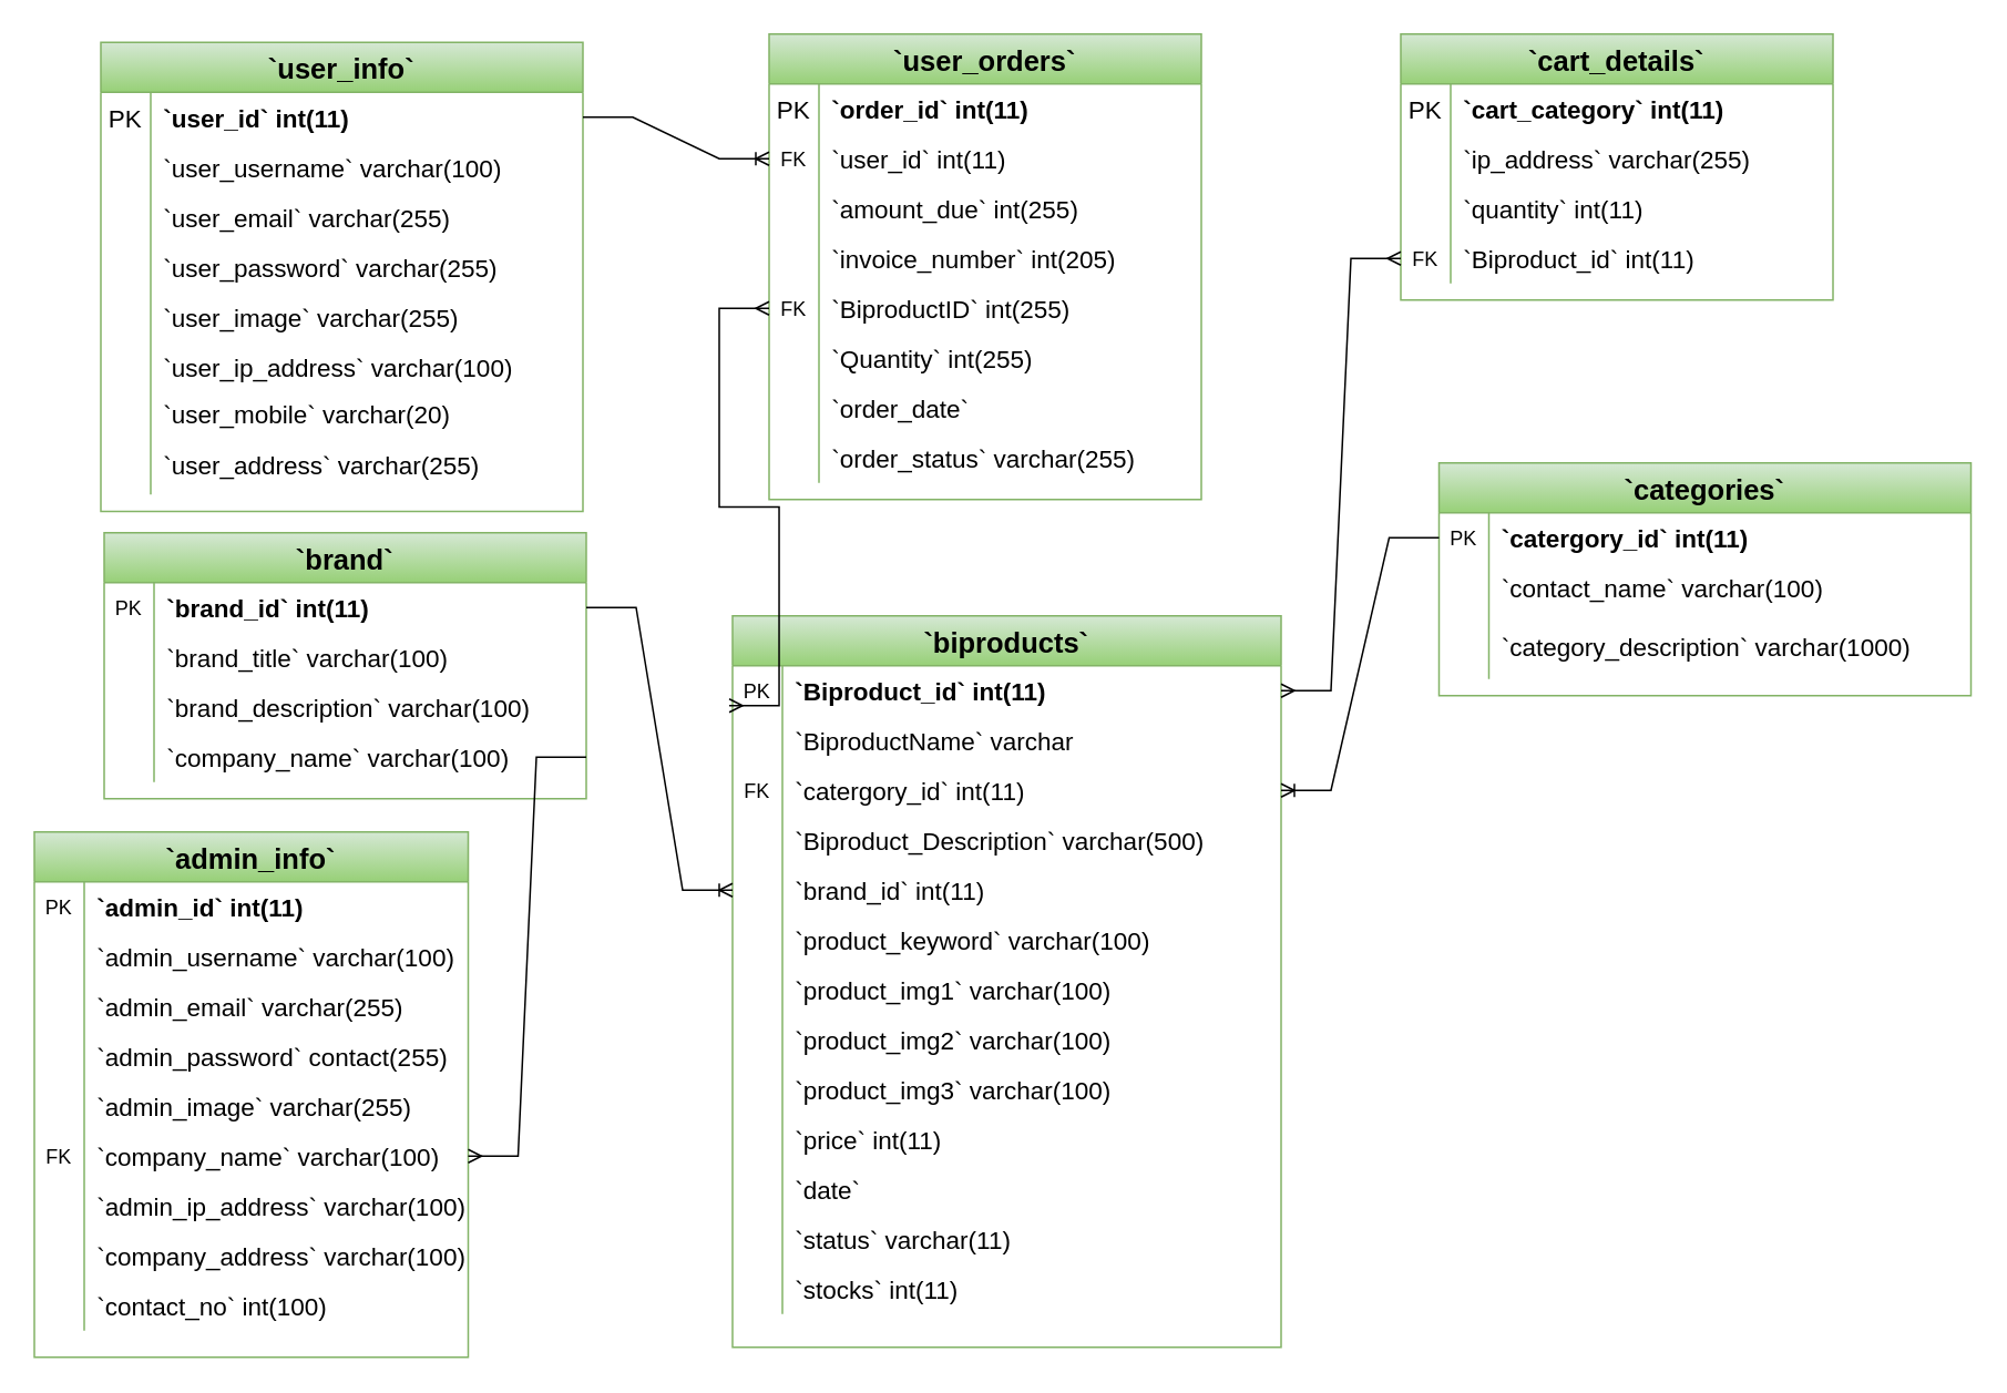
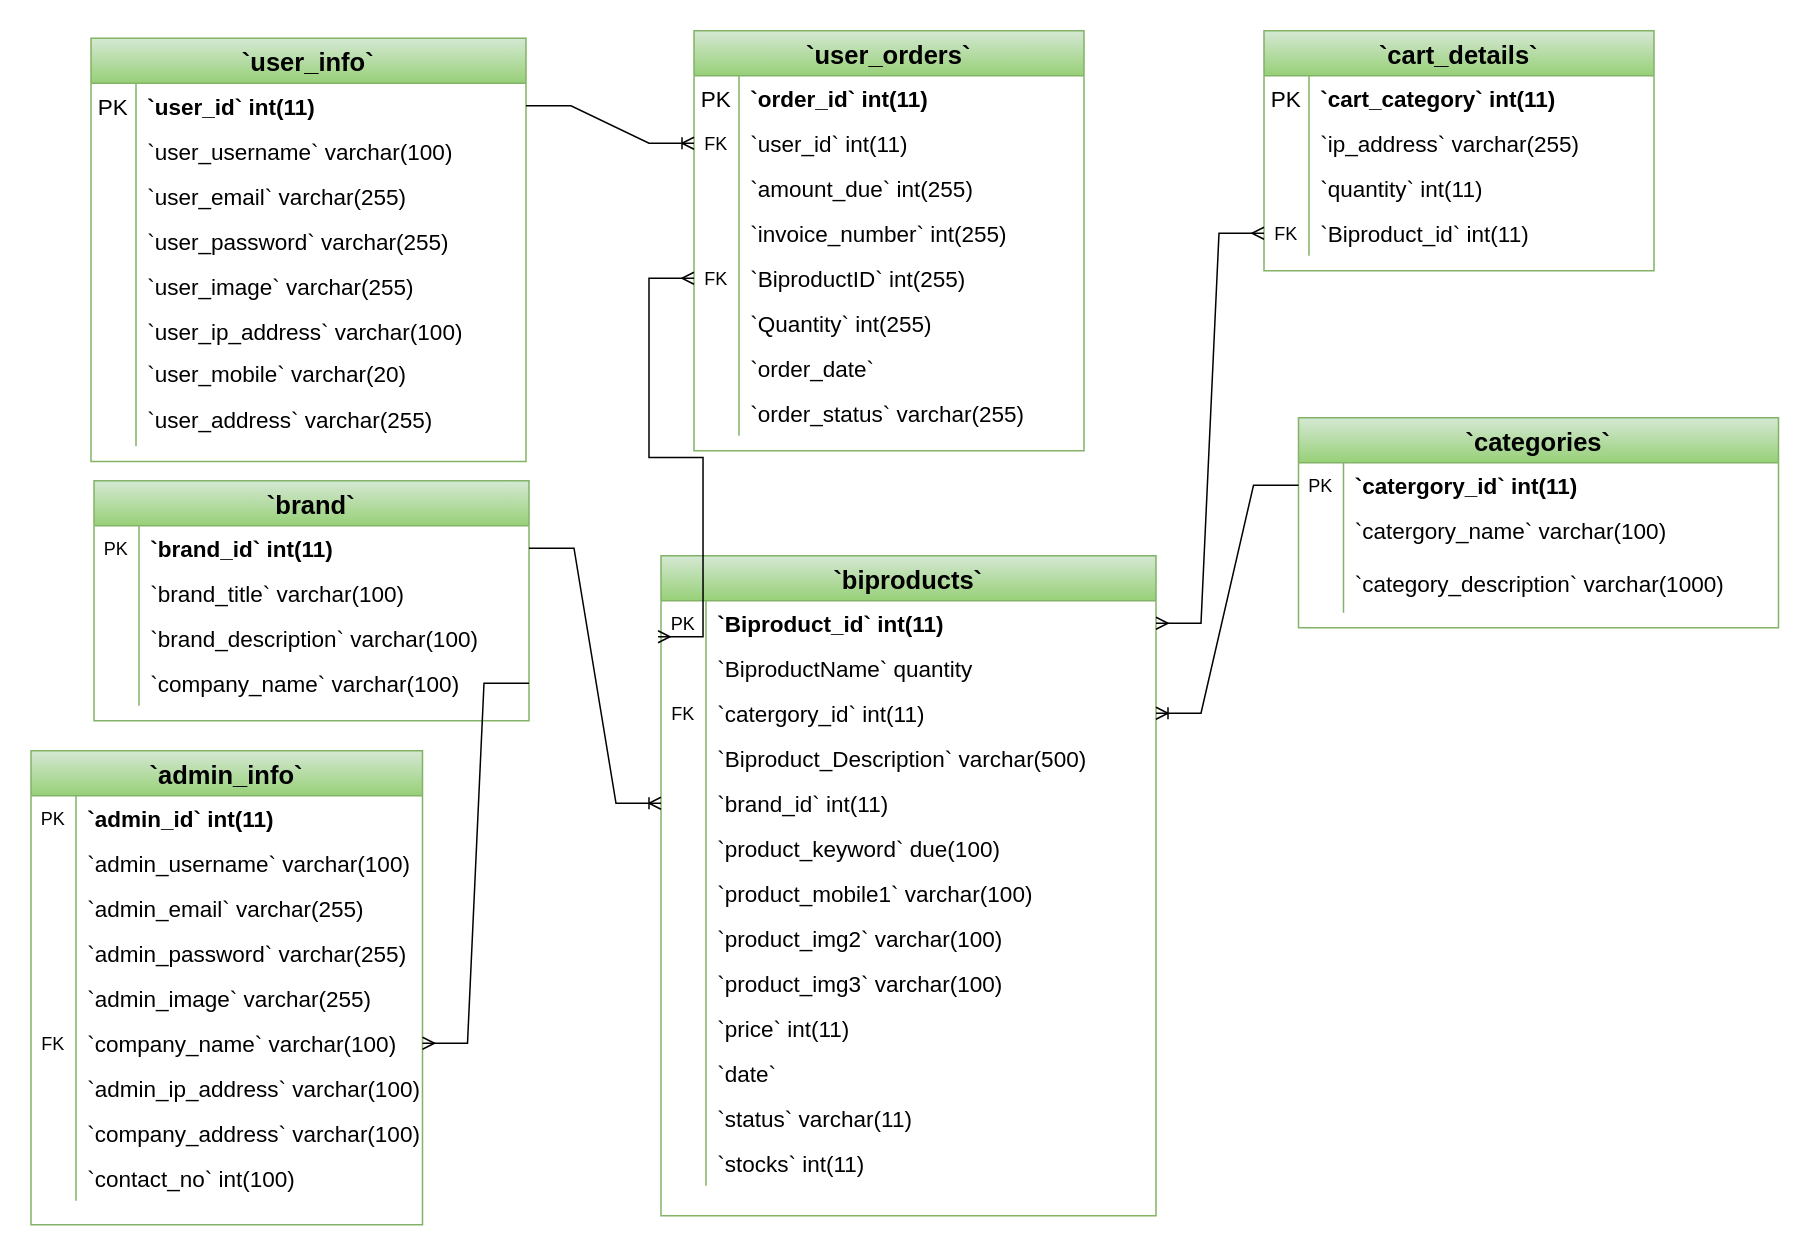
- <mxCell id="143" value="`invoice_number` int(205)" style="shape=partialRectangle;overflow=hidden;connectable=0;fillColor=none;align=left;top=0;left=0;bottom=0;right=0;spacingLeft=6;fontSize=15;" parent="141" vertex="1"><mxGeometry x="30" width="230" height="30" as="geometry"><mxRectangle width="230" height="30" as="alternateBounds" /></mxGeometry></mxCell>
+ <mxCell id="143" value="`invoice_number` int(255)" style="shape=partialRectangle;overflow=hidden;connectable=0;fillColor=none;align=left;top=0;left=0;bottom=0;right=0;spacingLeft=6;fontSize=15;" parent="141" vertex="1"><mxGeometry x="30" width="230" height="30" as="geometry"><mxRectangle width="230" height="30" as="alternateBounds" /></mxGeometry></mxCell>
- <mxCell id="102" value="`contact_name` varchar(100) " style="shape=partialRectangle;overflow=hidden;connectable=0;fillColor=none;align=left;top=0;left=0;bottom=0;right=0;spacingLeft=6;fontSize=15;" parent="100" vertex="1"><mxGeometry x="30" width="290" height="30" as="geometry"><mxRectangle width="290" height="30" as="alternateBounds" /></mxGeometry></mxCell>
+ <mxCell id="102" value="`catergory_name` varchar(100) " style="shape=partialRectangle;overflow=hidden;connectable=0;fillColor=none;align=left;top=0;left=0;bottom=0;right=0;spacingLeft=6;fontSize=15;" parent="100" vertex="1"><mxGeometry x="30" width="290" height="30" as="geometry"><mxRectangle width="290" height="30" as="alternateBounds" /></mxGeometry></mxCell>
- <mxCell id="36" value="`BiproductName` varchar" style="shape=partialRectangle;overflow=hidden;connectable=0;fillColor=none;align=left;top=0;left=0;bottom=0;right=0;spacingLeft=6;fontSize=15;" parent="34" vertex="1"><mxGeometry x="30" width="300" height="30" as="geometry"><mxRectangle width="300" height="30" as="alternateBounds" /></mxGeometry></mxCell>
+ <mxCell id="36" value="`BiproductName` quantity" style="shape=partialRectangle;overflow=hidden;connectable=0;fillColor=none;align=left;top=0;left=0;bottom=0;right=0;spacingLeft=6;fontSize=15;" parent="34" vertex="1"><mxGeometry x="30" width="300" height="30" as="geometry"><mxRectangle width="300" height="30" as="alternateBounds" /></mxGeometry></mxCell>
- <mxCell id="48" value="`product_keyword` varchar(100) " style="shape=partialRectangle;overflow=hidden;connectable=0;fillColor=none;align=left;top=0;left=0;bottom=0;right=0;spacingLeft=6;fontSize=15;" parent="46" vertex="1"><mxGeometry x="30" width="300" height="30" as="geometry"><mxRectangle width="300" height="30" as="alternateBounds" /></mxGeometry></mxCell>
+ <mxCell id="48" value="`product_keyword` due(100) " style="shape=partialRectangle;overflow=hidden;connectable=0;fillColor=none;align=left;top=0;left=0;bottom=0;right=0;spacingLeft=6;fontSize=15;" parent="46" vertex="1"><mxGeometry x="30" width="300" height="30" as="geometry"><mxRectangle width="300" height="30" as="alternateBounds" /></mxGeometry></mxCell>
- <mxCell id="51" value="`product_img1` varchar(100) " style="shape=partialRectangle;overflow=hidden;connectable=0;fillColor=none;align=left;top=0;left=0;bottom=0;right=0;spacingLeft=6;fontSize=15;" parent="49" vertex="1"><mxGeometry x="30" width="300" height="30" as="geometry"><mxRectangle width="300" height="30" as="alternateBounds" /></mxGeometry></mxCell>
+ <mxCell id="51" value="`product_mobile1` varchar(100) " style="shape=partialRectangle;overflow=hidden;connectable=0;fillColor=none;align=left;top=0;left=0;bottom=0;right=0;spacingLeft=6;fontSize=15;" parent="49" vertex="1"><mxGeometry x="30" width="300" height="30" as="geometry"><mxRectangle width="300" height="30" as="alternateBounds" /></mxGeometry></mxCell>
- <mxCell id="14" value="`admin_password` contact(255) " style="shape=partialRectangle;overflow=hidden;connectable=0;fillColor=none;align=left;top=0;left=0;bottom=0;right=0;spacingLeft=6;fontSize=15;" parent="12" vertex="1"><mxGeometry x="30" width="231" height="30" as="geometry"><mxRectangle width="231" height="30" as="alternateBounds" /></mxGeometry></mxCell>
+ <mxCell id="14" value="`admin_password` varchar(255) " style="shape=partialRectangle;overflow=hidden;connectable=0;fillColor=none;align=left;top=0;left=0;bottom=0;right=0;spacingLeft=6;fontSize=15;" parent="12" vertex="1"><mxGeometry x="30" width="231" height="30" as="geometry"><mxRectangle width="231" height="30" as="alternateBounds" /></mxGeometry></mxCell>
